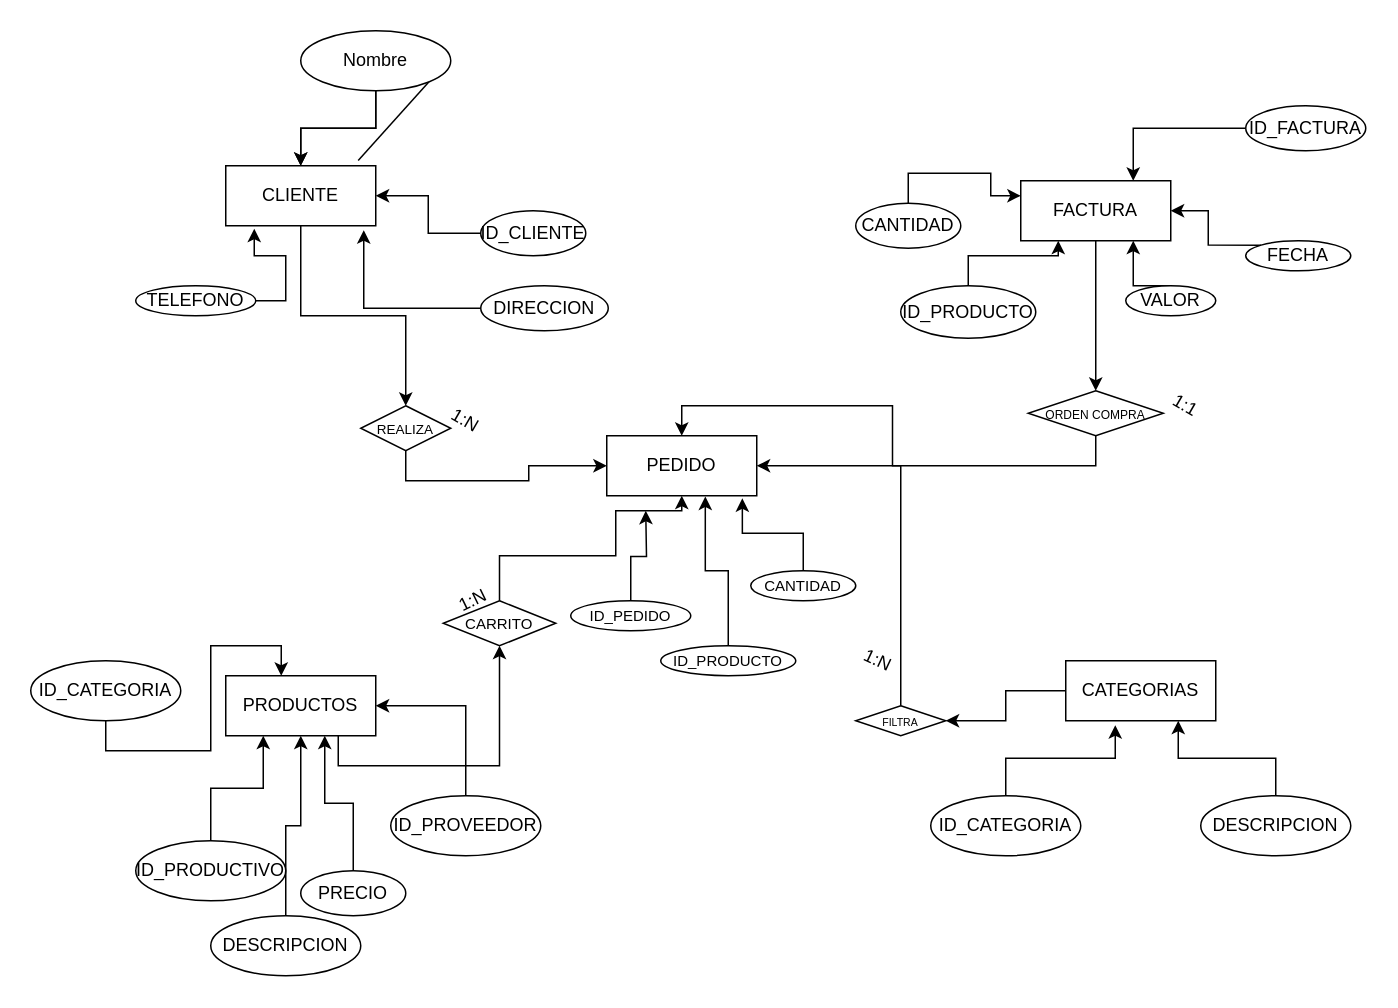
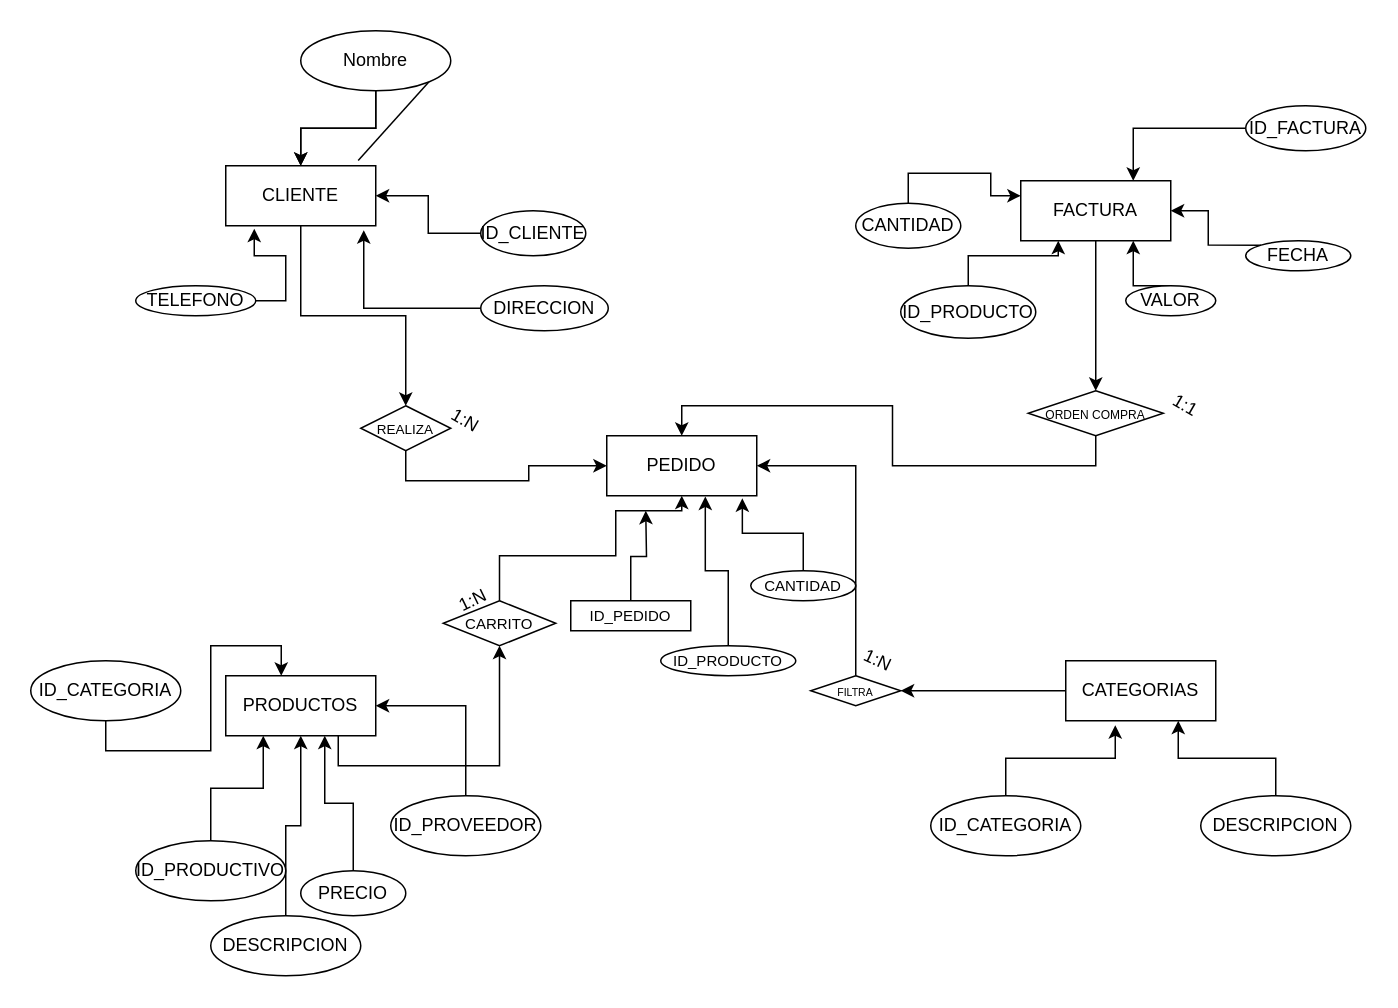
- <mxCell id="53" value="&lt;font style=&quot;font-size: 10px;&quot;&gt;ID_PEDIDO&lt;/font&gt;" style="ellipse;whiteSpace=wrap;html=1;align=center;" vertex="1" parent="1"><mxGeometry x="380" y="400" width="80" height="20" as="geometry" /></mxCell>
+ <mxCell id="53" value="&lt;font style=&quot;font-size: 10px;&quot;&gt;ID_PEDIDO&lt;/font&gt;" style="whiteSpace=wrap;html=1;align=center;rounded=0;" vertex="1" parent="1"><mxGeometry x="380" y="400" width="80" height="20" as="geometry" /></mxCell>
- <mxCell id="18" value="&lt;font style=&quot;font-size: 7px;&quot;&gt;FILTRA&lt;/font&gt;" style="shape=rhombus;perimeter=rhombusPerimeter;whiteSpace=wrap;html=1;align=center;" vertex="1" parent="1"><mxGeometry x="570" y="470" width="60" height="20" as="geometry" /></mxCell>
+ <mxCell id="18" value="&lt;font style=&quot;font-size: 7px;&quot;&gt;FILTRA&lt;/font&gt;" style="shape=rhombus;perimeter=rhombusPerimeter;whiteSpace=wrap;html=1;align=center;" vertex="1" parent="1"><mxGeometry x="540" y="450" width="60" height="20" as="geometry" /></mxCell>
